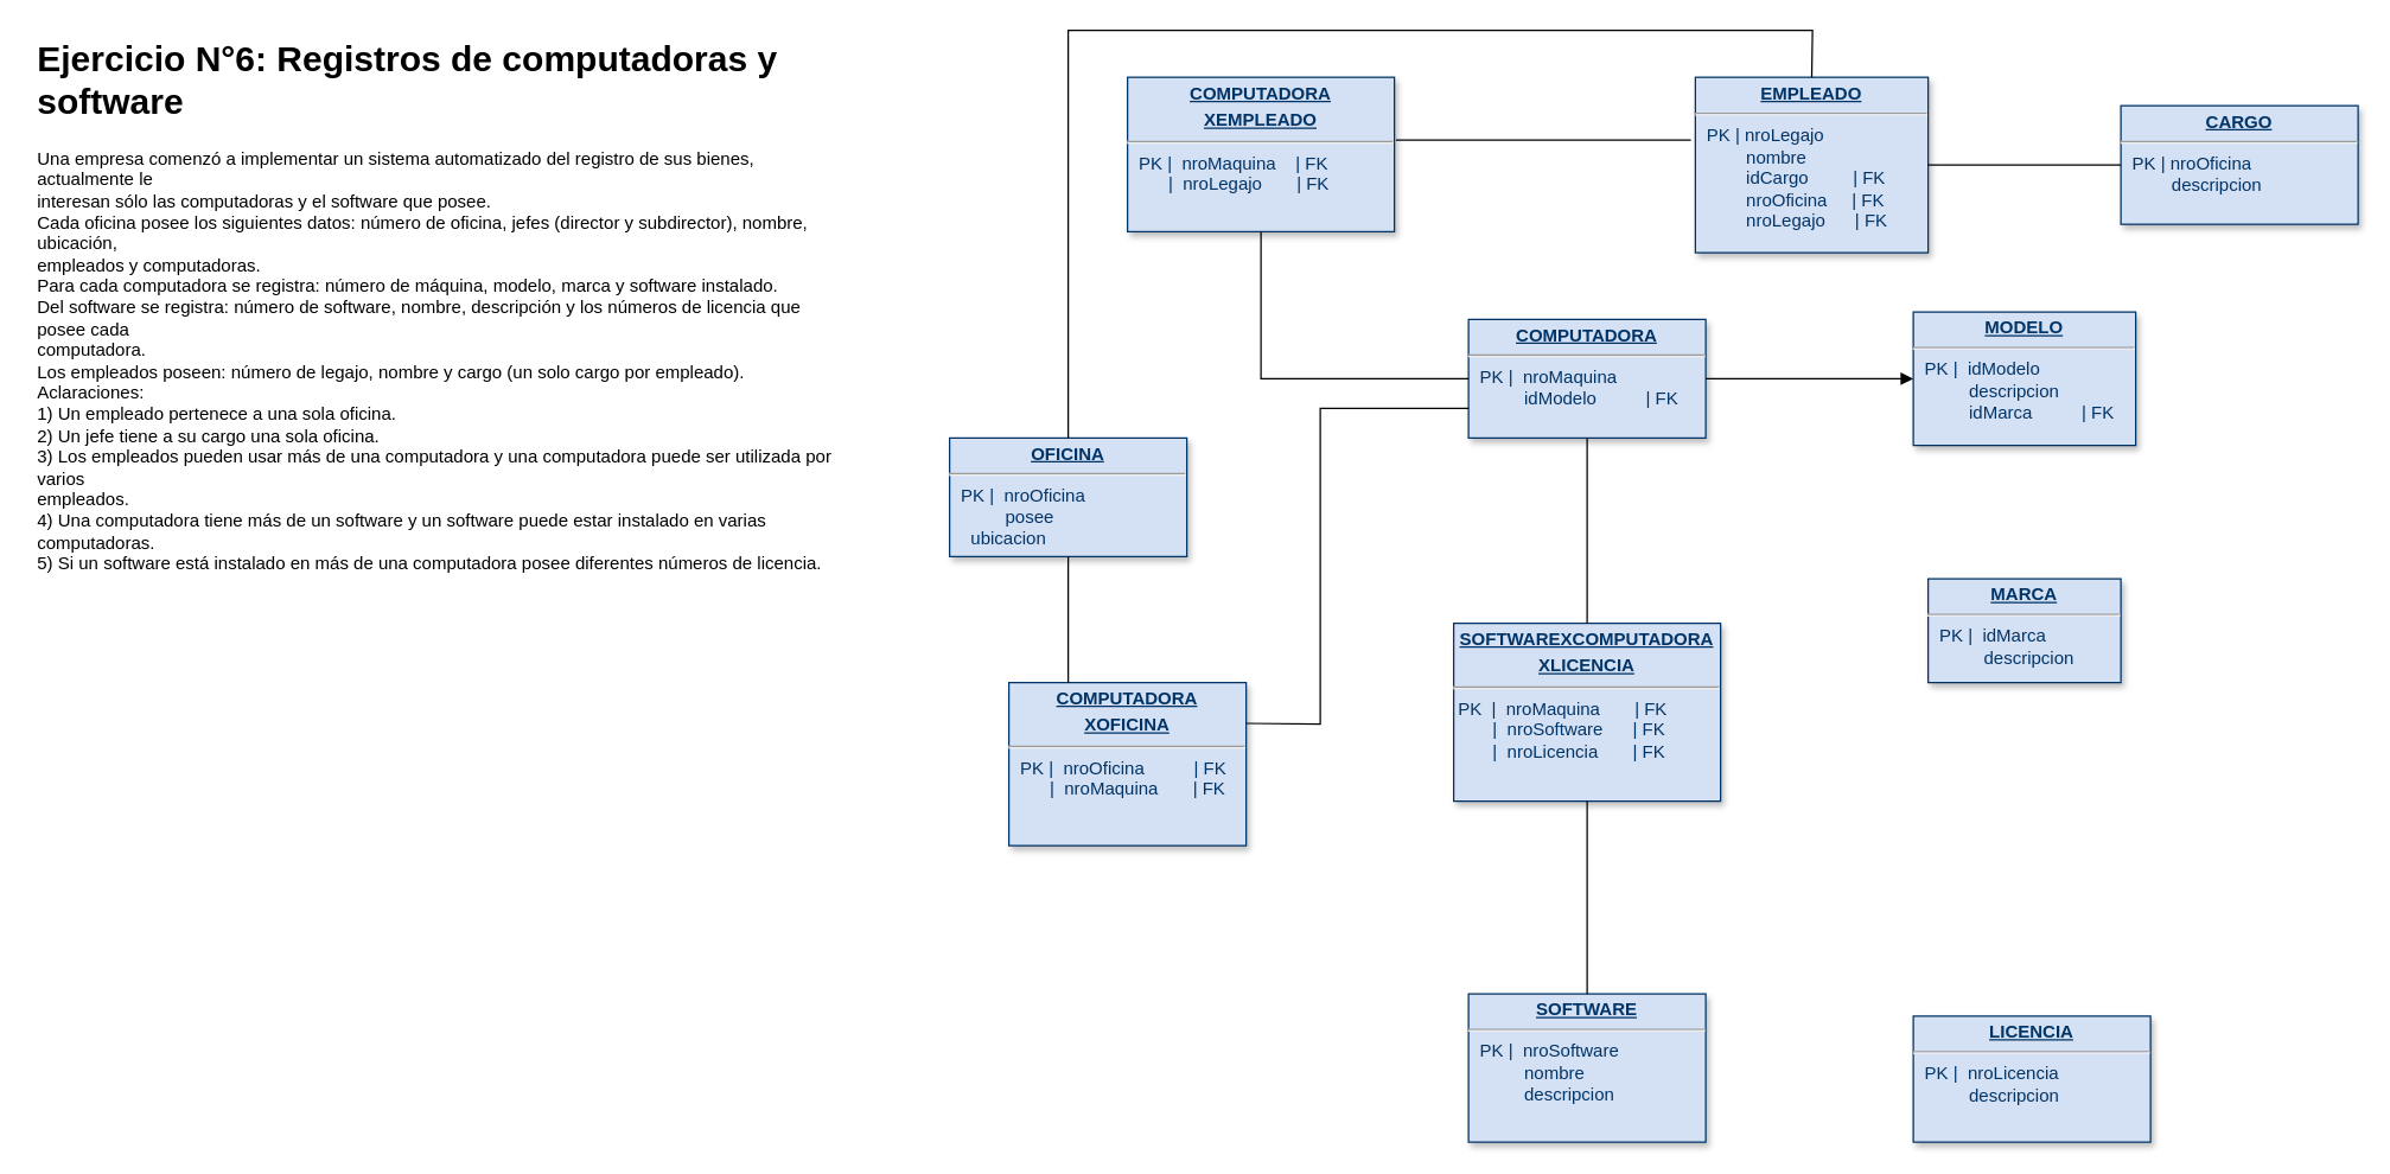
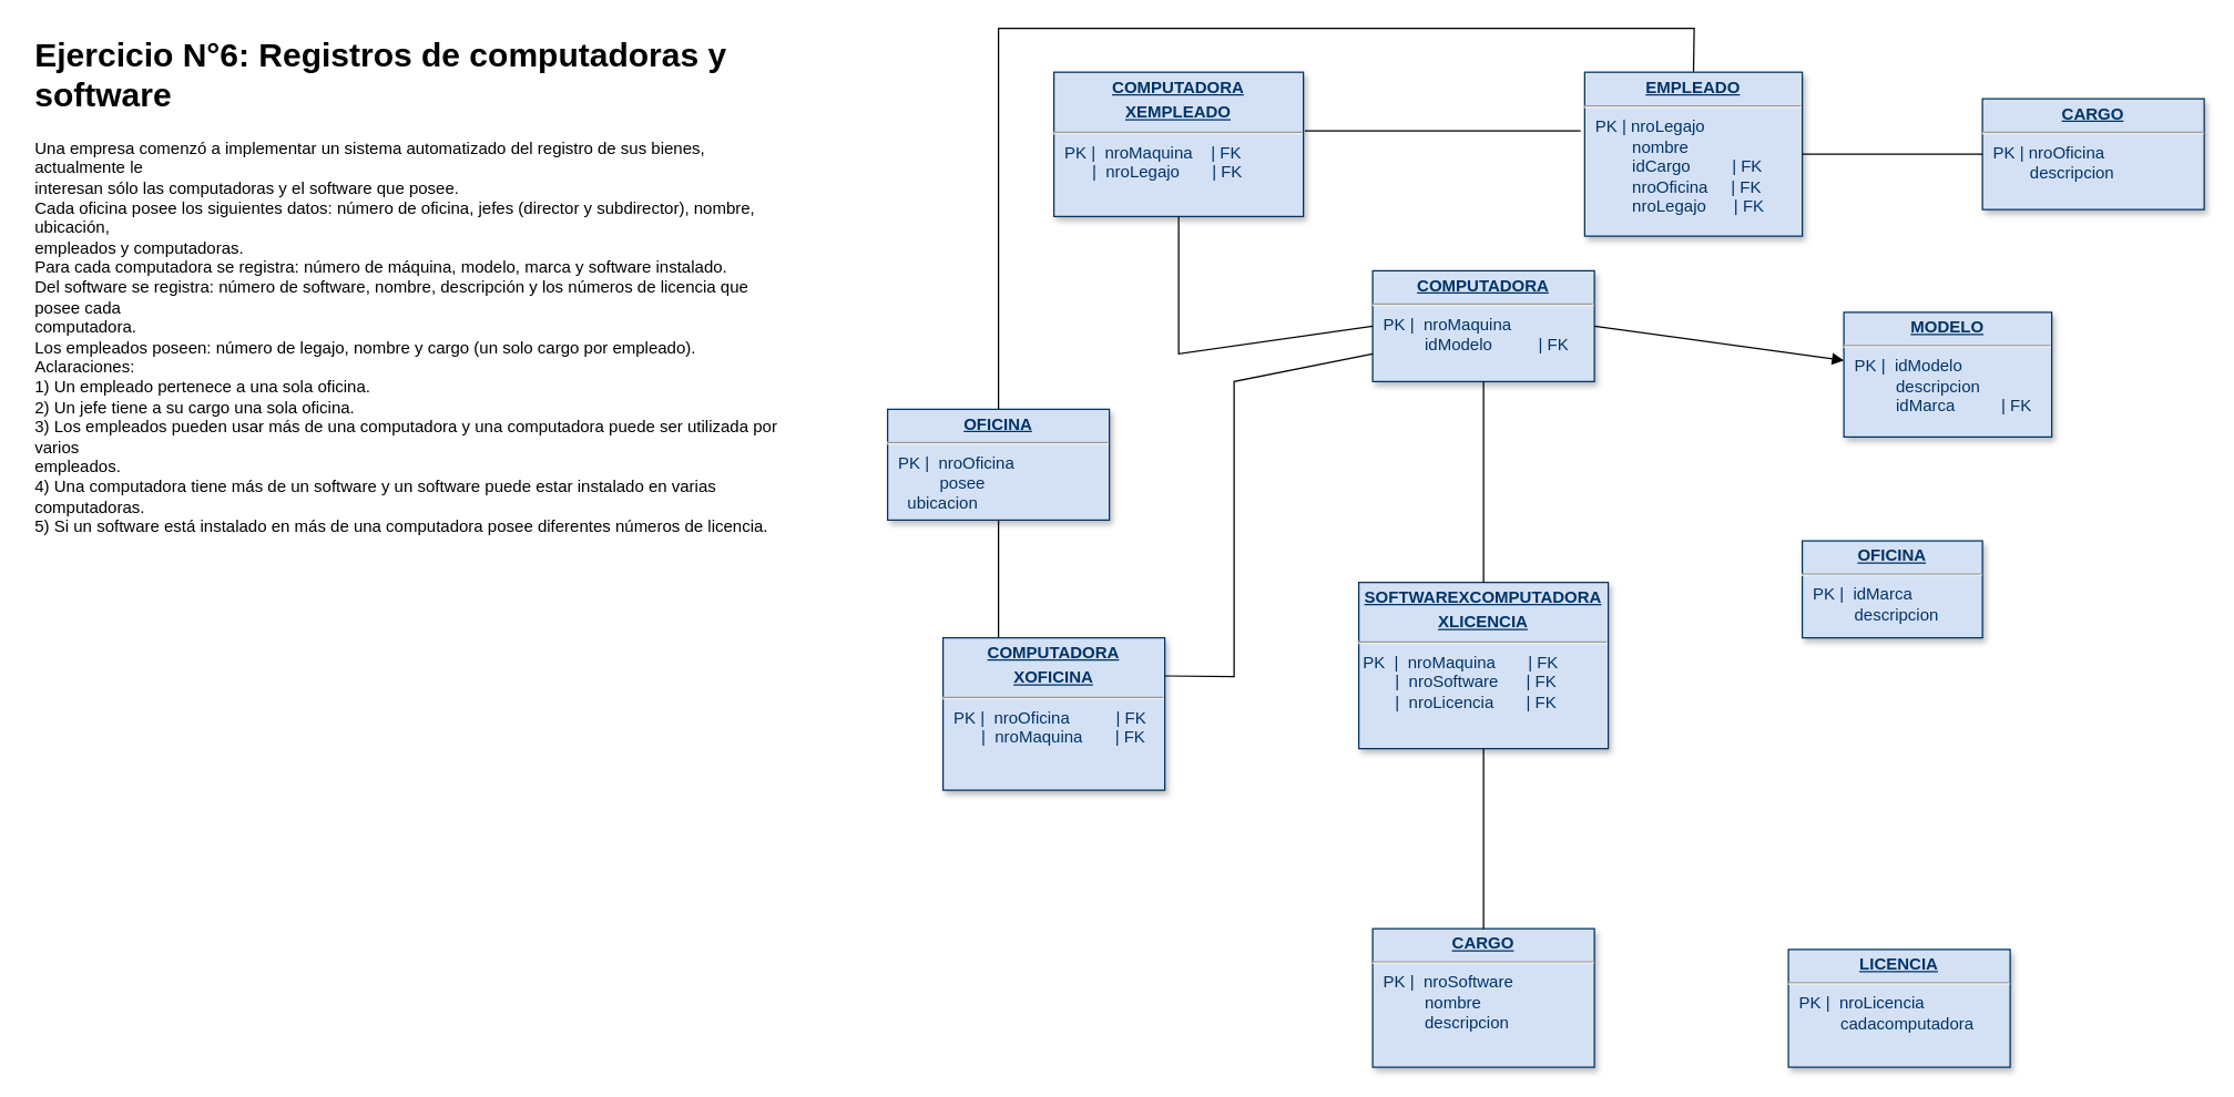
- <mxCell id="2" value="&lt;p style=&quot;margin: 0px; margin-top: 4px; text-align: center; text-decoration: underline;&quot;&gt;&lt;strong&gt;COMPUTADORA&lt;br&gt;&lt;/strong&gt;&lt;/p&gt;&lt;hr&gt;&lt;p style=&quot;margin: 0px; margin-left: 8px;&quot;&gt;PK |&amp;nbsp; nroMaquina&lt;/p&gt;&lt;p style=&quot;margin: 0px; margin-left: 8px;&quot;&gt;&amp;nbsp;&amp;nbsp;&amp;nbsp;&amp;nbsp;&amp;nbsp;&amp;nbsp;&amp;nbsp;&amp;nbsp; idModelo&amp;nbsp;&amp;nbsp;&amp;nbsp;&amp;nbsp;&amp;nbsp; &amp;nbsp; &amp;nbsp; | FK &lt;br&gt;&lt;/p&gt;" style="verticalAlign=top;align=left;overflow=fill;fontSize=12;fontFamily=Helvetica;html=1;strokeColor=#003366;shadow=1;fillColor=#D4E1F5;fontColor=#003366" parent="1" vertex="1"><mxGeometry x="990" y="215" width="160" height="80" as="geometry" /></mxCell>
+ <mxCell id="2" value="&lt;p style=&quot;margin: 0px; margin-top: 4px; text-align: center; text-decoration: underline;&quot;&gt;&lt;strong&gt;COMPUTADORA&lt;br&gt;&lt;/strong&gt;&lt;/p&gt;&lt;hr&gt;&lt;p style=&quot;margin: 0px; margin-left: 8px;&quot;&gt;PK |&amp;nbsp; nroMaquina&lt;/p&gt;&lt;p style=&quot;margin: 0px; margin-left: 8px;&quot;&gt;&amp;nbsp;&amp;nbsp;&amp;nbsp;&amp;nbsp;&amp;nbsp;&amp;nbsp;&amp;nbsp;&amp;nbsp; idModelo&amp;nbsp;&amp;nbsp;&amp;nbsp;&amp;nbsp;&amp;nbsp; &amp;nbsp; &amp;nbsp; | FK &lt;br&gt;&lt;/p&gt;" style="verticalAlign=top;align=left;overflow=fill;fontSize=12;fontFamily=Helvetica;html=1;strokeColor=#003366;shadow=1;fillColor=#D4E1F5;fontColor=#003366" parent="1" vertex="1"><mxGeometry x="990" y="195" width="160" height="80" as="geometry" /></mxCell>
- <mxCell id="7" value="&lt;p style=&quot;margin: 0px; margin-top: 4px; text-align: center; text-decoration: underline;&quot;&gt;&lt;strong&gt;MODELO&lt;br&gt;&lt;/strong&gt;&lt;/p&gt;&lt;hr&gt;&lt;p style=&quot;margin: 0px; margin-left: 8px;&quot;&gt;PK |&amp;nbsp; idModelo&lt;/p&gt;&lt;p style=&quot;margin: 0px; margin-left: 8px;&quot;&gt;&amp;nbsp;&amp;nbsp;&amp;nbsp;&amp;nbsp;&amp;nbsp;&amp;nbsp;&amp;nbsp;&amp;nbsp; descripcion&lt;/p&gt;&lt;p style=&quot;margin: 0px; margin-left: 8px;&quot;&gt;&amp;nbsp;&amp;nbsp;&amp;nbsp;&amp;nbsp;&amp;nbsp;&amp;nbsp;&amp;nbsp;&amp;nbsp; idMarca&amp;nbsp;&amp;nbsp;&amp;nbsp;&amp;nbsp;&amp;nbsp;&amp;nbsp;&amp;nbsp;&amp;nbsp; &lt;span style=&quot;white-space: pre;&quot;&gt; &lt;/span&gt;| FK&lt;br&gt;&lt;/p&gt;" style="verticalAlign=top;align=left;overflow=fill;fontSize=12;fontFamily=Helvetica;html=1;strokeColor=#003366;shadow=1;fillColor=#D4E1F5;fontColor=#003366" vertex="1" parent="1"><mxGeometry x="1290" y="210" width="150" height="90" as="geometry" /></mxCell>
+ <mxCell id="7" value="&lt;p style=&quot;margin: 0px; margin-top: 4px; text-align: center; text-decoration: underline;&quot;&gt;&lt;strong&gt;MODELO&lt;br&gt;&lt;/strong&gt;&lt;/p&gt;&lt;hr&gt;&lt;p style=&quot;margin: 0px; margin-left: 8px;&quot;&gt;PK |&amp;nbsp; idModelo&lt;/p&gt;&lt;p style=&quot;margin: 0px; margin-left: 8px;&quot;&gt;&amp;nbsp;&amp;nbsp;&amp;nbsp;&amp;nbsp;&amp;nbsp;&amp;nbsp;&amp;nbsp;&amp;nbsp; descripcion&lt;/p&gt;&lt;p style=&quot;margin: 0px; margin-left: 8px;&quot;&gt;&amp;nbsp;&amp;nbsp;&amp;nbsp;&amp;nbsp;&amp;nbsp;&amp;nbsp;&amp;nbsp;&amp;nbsp; idMarca&amp;nbsp;&amp;nbsp;&amp;nbsp;&amp;nbsp;&amp;nbsp;&amp;nbsp;&amp;nbsp;&amp;nbsp; &lt;span style=&quot;white-space: pre;&quot;&gt; &lt;/span&gt;| FK&lt;br&gt;&lt;/p&gt;" style="verticalAlign=top;align=left;overflow=fill;fontSize=12;fontFamily=Helvetica;html=1;strokeColor=#003366;shadow=1;fillColor=#D4E1F5;fontColor=#003366" vertex="1" parent="1"><mxGeometry x="1330" y="225" width="150" height="90" as="geometry" /></mxCell>
- <mxCell id="8" value="&lt;p style=&quot;margin: 0px; margin-top: 4px; text-align: center; text-decoration: underline;&quot;&gt;&lt;strong&gt;MARCA&lt;br&gt;&lt;/strong&gt;&lt;/p&gt;&lt;hr&gt;&lt;p style=&quot;margin: 0px; margin-left: 8px;&quot;&gt;PK |&amp;nbsp; idMarca&lt;/p&gt;&lt;p style=&quot;margin: 0px; margin-left: 8px;&quot;&gt;&amp;nbsp;&amp;nbsp;&amp;nbsp;&amp;nbsp;&amp;nbsp;&amp;nbsp;&amp;nbsp;&amp;nbsp; descripcion&lt;/p&gt;" style="verticalAlign=top;align=left;overflow=fill;fontSize=12;fontFamily=Helvetica;html=1;strokeColor=#003366;shadow=1;fillColor=#D4E1F5;fontColor=#003366" vertex="1" parent="1"><mxGeometry x="1300" y="390" width="130" height="70" as="geometry" /></mxCell>
+ <mxCell id="8" value="&lt;p style=&quot;margin: 0px; margin-top: 4px; text-align: center; text-decoration: underline;&quot;&gt;&lt;strong&gt;OFICINA&lt;br&gt;&lt;/strong&gt;&lt;/p&gt;&lt;hr&gt;&lt;p style=&quot;margin: 0px; margin-left: 8px;&quot;&gt;PK |&amp;nbsp; idMarca&lt;/p&gt;&lt;p style=&quot;margin: 0px; margin-left: 8px;&quot;&gt;&amp;nbsp;&amp;nbsp;&amp;nbsp;&amp;nbsp;&amp;nbsp;&amp;nbsp;&amp;nbsp;&amp;nbsp; descripcion&lt;/p&gt;" style="verticalAlign=top;align=left;overflow=fill;fontSize=12;fontFamily=Helvetica;html=1;strokeColor=#003366;shadow=1;fillColor=#D4E1F5;fontColor=#003366" vertex="1" parent="1"><mxGeometry x="1300" y="390" width="130" height="70" as="geometry" /></mxCell>
- <mxCell id="9" value="&lt;p style=&quot;margin: 0px; margin-top: 4px; text-align: center; text-decoration: underline;&quot;&gt;&lt;strong&gt;SOFTWARE&lt;br&gt;&lt;/strong&gt;&lt;/p&gt;&lt;hr&gt;&lt;p style=&quot;margin: 0px; margin-left: 8px;&quot;&gt;PK |&amp;nbsp; nroSoftware&lt;/p&gt;&lt;p style=&quot;margin: 0px; margin-left: 8px;&quot;&gt;&amp;nbsp;&amp;nbsp;&amp;nbsp;&amp;nbsp;&amp;nbsp;&amp;nbsp;&amp;nbsp;&amp;nbsp; nombre&lt;/p&gt;&lt;p style=&quot;margin: 0px; margin-left: 8px;&quot;&gt;&amp;nbsp;&amp;nbsp;&amp;nbsp;&amp;nbsp;&amp;nbsp;&amp;nbsp;&amp;nbsp;&amp;nbsp; descripcion&lt;/p&gt;&lt;p style=&quot;margin: 0px; margin-left: 8px;&quot;&gt;&amp;nbsp;&amp;nbsp;&amp;nbsp;&amp;nbsp;&amp;nbsp;&amp;nbsp;&amp;nbsp; &lt;br&gt;&lt;/p&gt;" style="verticalAlign=top;align=left;overflow=fill;fontSize=12;fontFamily=Helvetica;html=1;strokeColor=#003366;shadow=1;fillColor=#D4E1F5;fontColor=#003366" vertex="1" parent="1"><mxGeometry x="990" y="670" width="160" height="100" as="geometry" /></mxCell>
+ <mxCell id="9" value="&lt;p style=&quot;margin: 0px; margin-top: 4px; text-align: center; text-decoration: underline;&quot;&gt;&lt;strong&gt;CARGO&lt;br&gt;&lt;/strong&gt;&lt;/p&gt;&lt;hr&gt;&lt;p style=&quot;margin: 0px; margin-left: 8px;&quot;&gt;PK |&amp;nbsp; nroSoftware&lt;/p&gt;&lt;p style=&quot;margin: 0px; margin-left: 8px;&quot;&gt;&amp;nbsp;&amp;nbsp;&amp;nbsp;&amp;nbsp;&amp;nbsp;&amp;nbsp;&amp;nbsp;&amp;nbsp; nombre&lt;/p&gt;&lt;p style=&quot;margin: 0px; margin-left: 8px;&quot;&gt;&amp;nbsp;&amp;nbsp;&amp;nbsp;&amp;nbsp;&amp;nbsp;&amp;nbsp;&amp;nbsp;&amp;nbsp; descripcion&lt;/p&gt;&lt;p style=&quot;margin: 0px; margin-left: 8px;&quot;&gt;&amp;nbsp;&amp;nbsp;&amp;nbsp;&amp;nbsp;&amp;nbsp;&amp;nbsp;&amp;nbsp; &lt;br&gt;&lt;/p&gt;" style="verticalAlign=top;align=left;overflow=fill;fontSize=12;fontFamily=Helvetica;html=1;strokeColor=#003366;shadow=1;fillColor=#D4E1F5;fontColor=#003366" vertex="1" parent="1"><mxGeometry x="990" y="670" width="160" height="100" as="geometry" /></mxCell>
- <mxCell id="11" value="&lt;p style=&quot;margin: 0px; margin-top: 4px; text-align: center; text-decoration: underline;&quot;&gt;&lt;strong&gt;LICENCIA&lt;br&gt;&lt;/strong&gt;&lt;/p&gt;&lt;hr&gt;&lt;p style=&quot;margin: 0px; margin-left: 8px;&quot;&gt;PK |&amp;nbsp; nroLicencia&lt;br&gt;&lt;/p&gt;&lt;p style=&quot;margin: 0px; margin-left: 8px;&quot;&gt;&amp;nbsp;&amp;nbsp;&amp;nbsp;&amp;nbsp;&amp;nbsp;&amp;nbsp;&amp;nbsp;&amp;nbsp; descripcion&lt;/p&gt;&lt;p style=&quot;margin: 0px; margin-left: 8px;&quot;&gt;&amp;nbsp;&amp;nbsp;&amp;nbsp;&amp;nbsp;&amp;nbsp;&amp;nbsp;&amp;nbsp; &lt;br&gt;&lt;/p&gt;" style="verticalAlign=top;align=left;overflow=fill;fontSize=12;fontFamily=Helvetica;html=1;strokeColor=#003366;shadow=1;fillColor=#D4E1F5;fontColor=#003366" vertex="1" parent="1"><mxGeometry x="1290" y="685" width="160" height="85" as="geometry" /></mxCell>
+ <mxCell id="11" value="&lt;p style=&quot;margin: 0px; margin-top: 4px; text-align: center; text-decoration: underline;&quot;&gt;&lt;strong&gt;LICENCIA&lt;br&gt;&lt;/strong&gt;&lt;/p&gt;&lt;hr&gt;&lt;p style=&quot;margin: 0px; margin-left: 8px;&quot;&gt;PK |&amp;nbsp; nroLicencia&lt;br&gt;&lt;/p&gt;&lt;p style=&quot;margin: 0px; margin-left: 8px;&quot;&gt;&amp;nbsp;&amp;nbsp;&amp;nbsp;&amp;nbsp;&amp;nbsp;&amp;nbsp;&amp;nbsp;&amp;nbsp; cadacomputadora&lt;/p&gt;&lt;p style=&quot;margin: 0px; margin-left: 8px;&quot;&gt;&amp;nbsp;&amp;nbsp;&amp;nbsp;&amp;nbsp;&amp;nbsp;&amp;nbsp;&amp;nbsp; &lt;br&gt;&lt;/p&gt;" style="verticalAlign=top;align=left;overflow=fill;fontSize=12;fontFamily=Helvetica;html=1;strokeColor=#003366;shadow=1;fillColor=#D4E1F5;fontColor=#003366" vertex="1" parent="1"><mxGeometry x="1290" y="685" width="160" height="85" as="geometry" /></mxCell>
